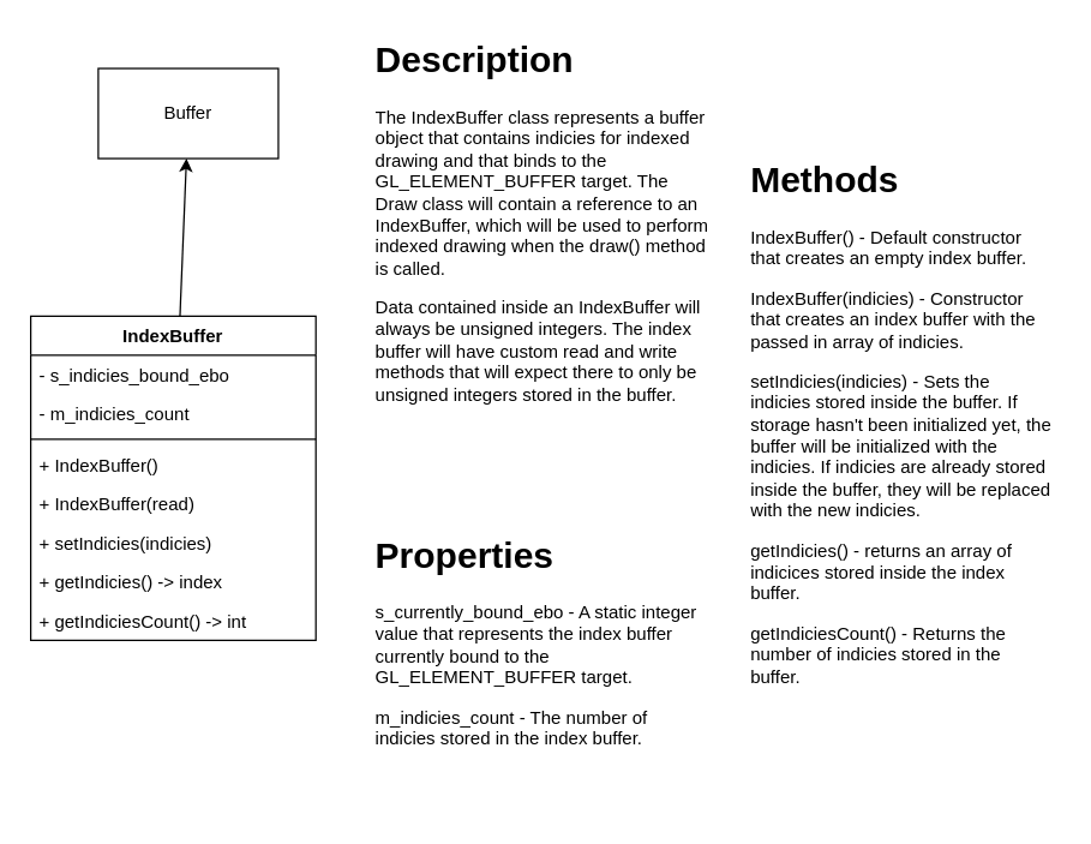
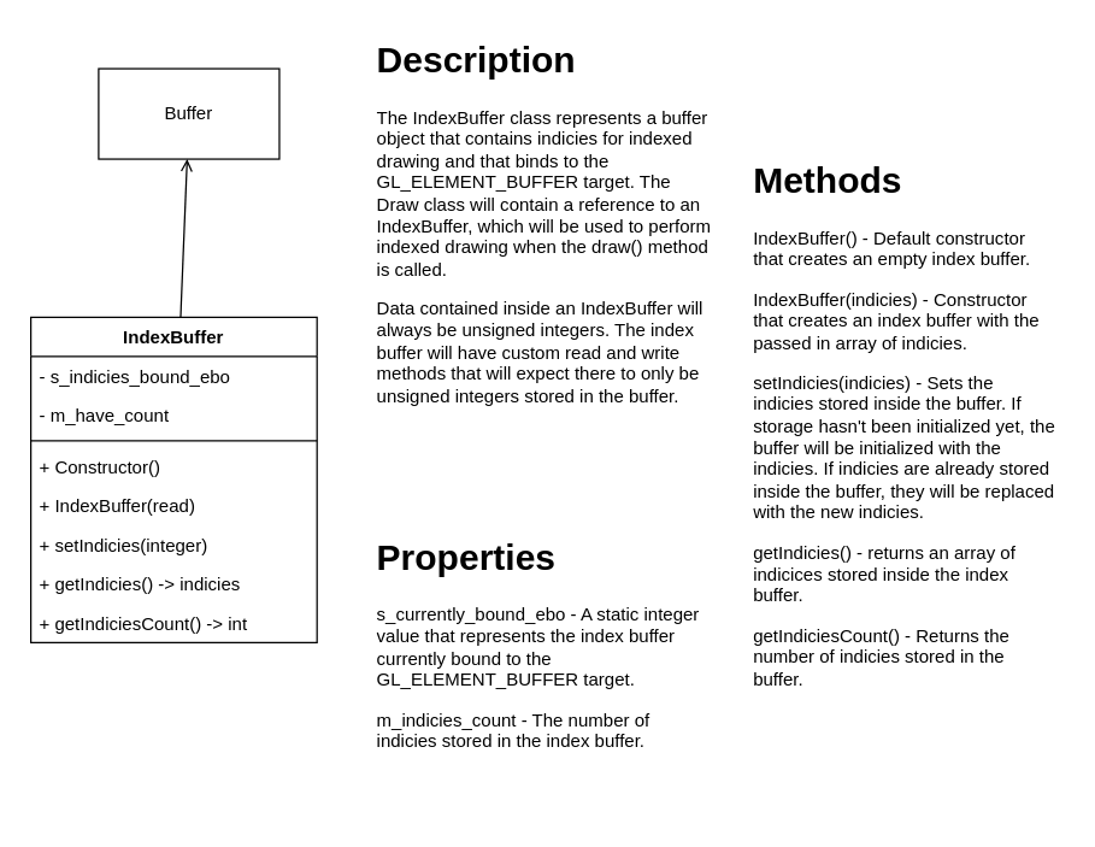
- <mxCell id="12" value="" style="endArrow=classic;html=1;" edge="1" parent="1" source="3" target="2"><mxGeometry width="50" height="50" relative="1" as="geometry"><mxPoint x="10" y="450" as="sourcePoint" /><mxPoint x="60" y="400" as="targetPoint" /></mxGeometry></mxCell>
+ <mxCell id="12" value="" style="endArrow=open;html=1;" edge="1" parent="1" source="3" target="2"><mxGeometry width="50" height="50" relative="1" as="geometry"><mxPoint x="10" y="450" as="sourcePoint" /><mxPoint x="60" y="400" as="targetPoint" /></mxGeometry></mxCell>
- <mxCell id="5" value="- m_indicies_count" style="text;strokeColor=none;fillColor=none;align=left;verticalAlign=top;spacingLeft=4;spacingRight=4;overflow=hidden;rotatable=0;points=[[0,0.5],[1,0.5]];portConstraint=eastwest;" vertex="1" parent="3"><mxGeometry y="52" width="190" height="26" as="geometry" /></mxCell>
+ <mxCell id="5" value="- m_have_count" style="text;strokeColor=none;fillColor=none;align=left;verticalAlign=top;spacingLeft=4;spacingRight=4;overflow=hidden;rotatable=0;points=[[0,0.5],[1,0.5]];portConstraint=eastwest;" vertex="1" parent="3"><mxGeometry y="52" width="190" height="26" as="geometry" /></mxCell>
- <mxCell id="7" value="+ IndexBuffer()" style="text;strokeColor=none;fillColor=none;align=left;verticalAlign=top;spacingLeft=4;spacingRight=4;overflow=hidden;rotatable=0;points=[[0,0.5],[1,0.5]];portConstraint=eastwest;" vertex="1" parent="3"><mxGeometry y="86" width="190" height="26" as="geometry" /></mxCell>
+ <mxCell id="7" value="+ Constructor()" style="text;strokeColor=none;fillColor=none;align=left;verticalAlign=top;spacingLeft=4;spacingRight=4;overflow=hidden;rotatable=0;points=[[0,0.5],[1,0.5]];portConstraint=eastwest;" vertex="1" parent="3"><mxGeometry y="86" width="190" height="26" as="geometry" /></mxCell>
- <mxCell id="9" value="+ setIndicies(indicies)" style="text;strokeColor=none;fillColor=none;align=left;verticalAlign=top;spacingLeft=4;spacingRight=4;overflow=hidden;rotatable=0;points=[[0,0.5],[1,0.5]];portConstraint=eastwest;" vertex="1" parent="3"><mxGeometry y="138" width="190" height="26" as="geometry" /></mxCell>
+ <mxCell id="9" value="+ setIndicies(integer)" style="text;strokeColor=none;fillColor=none;align=left;verticalAlign=top;spacingLeft=4;spacingRight=4;overflow=hidden;rotatable=0;points=[[0,0.5],[1,0.5]];portConstraint=eastwest;" vertex="1" parent="3"><mxGeometry y="138" width="190" height="26" as="geometry" /></mxCell>
- <mxCell id="10" value="+ getIndicies() -&gt; index" style="text;strokeColor=none;fillColor=none;align=left;verticalAlign=top;spacingLeft=4;spacingRight=4;overflow=hidden;rotatable=0;points=[[0,0.5],[1,0.5]];portConstraint=eastwest;" vertex="1" parent="3"><mxGeometry y="164" width="190" height="26" as="geometry" /></mxCell>
+ <mxCell id="10" value="+ getIndicies() -&gt; indicies" style="text;strokeColor=none;fillColor=none;align=left;verticalAlign=top;spacingLeft=4;spacingRight=4;overflow=hidden;rotatable=0;points=[[0,0.5],[1,0.5]];portConstraint=eastwest;" vertex="1" parent="3"><mxGeometry y="164" width="190" height="26" as="geometry" /></mxCell>
